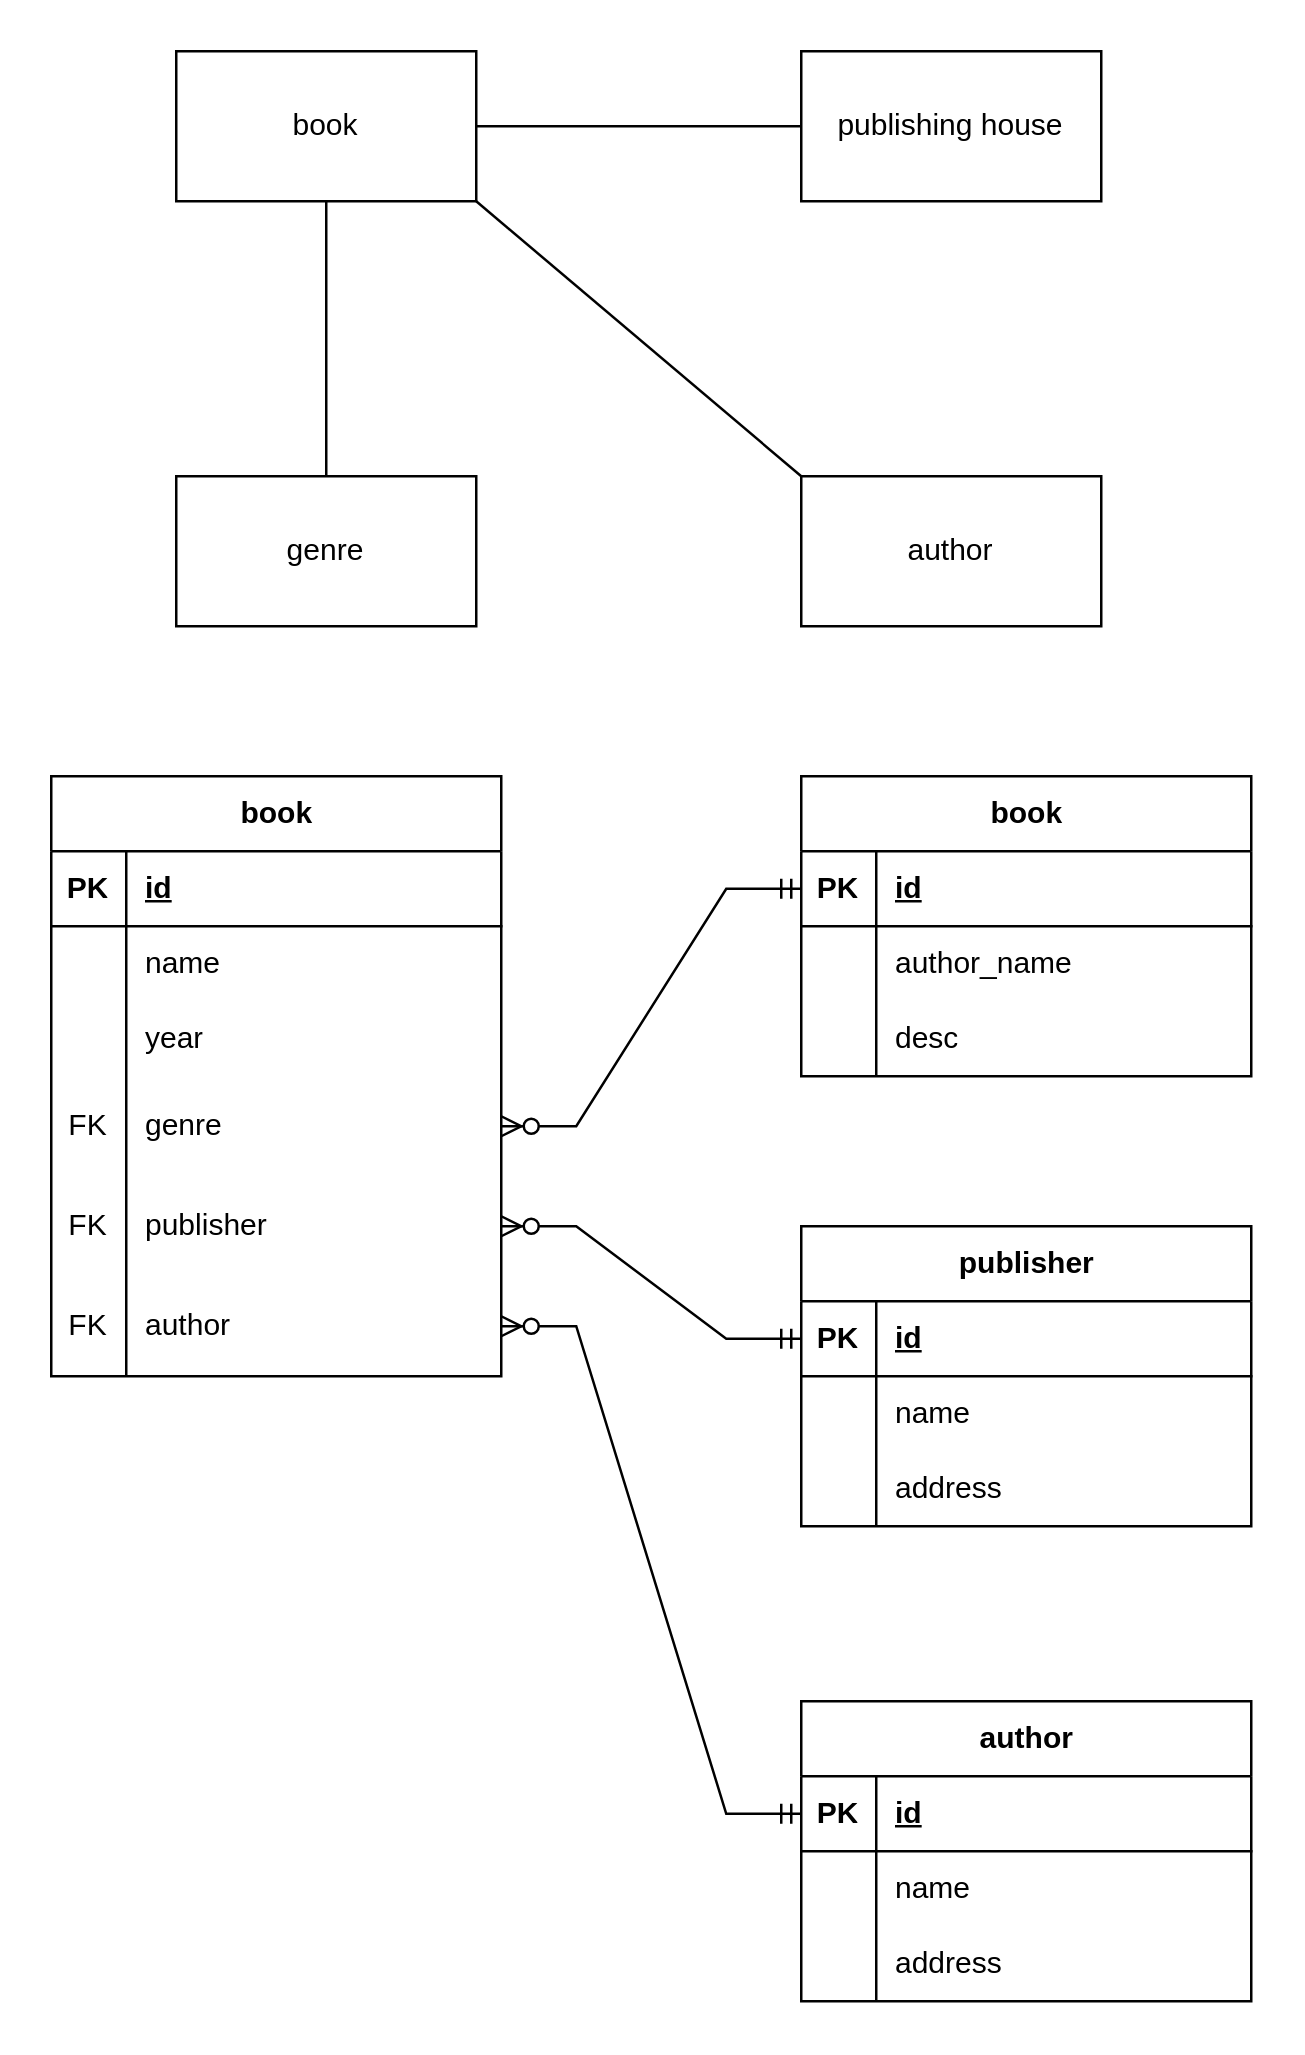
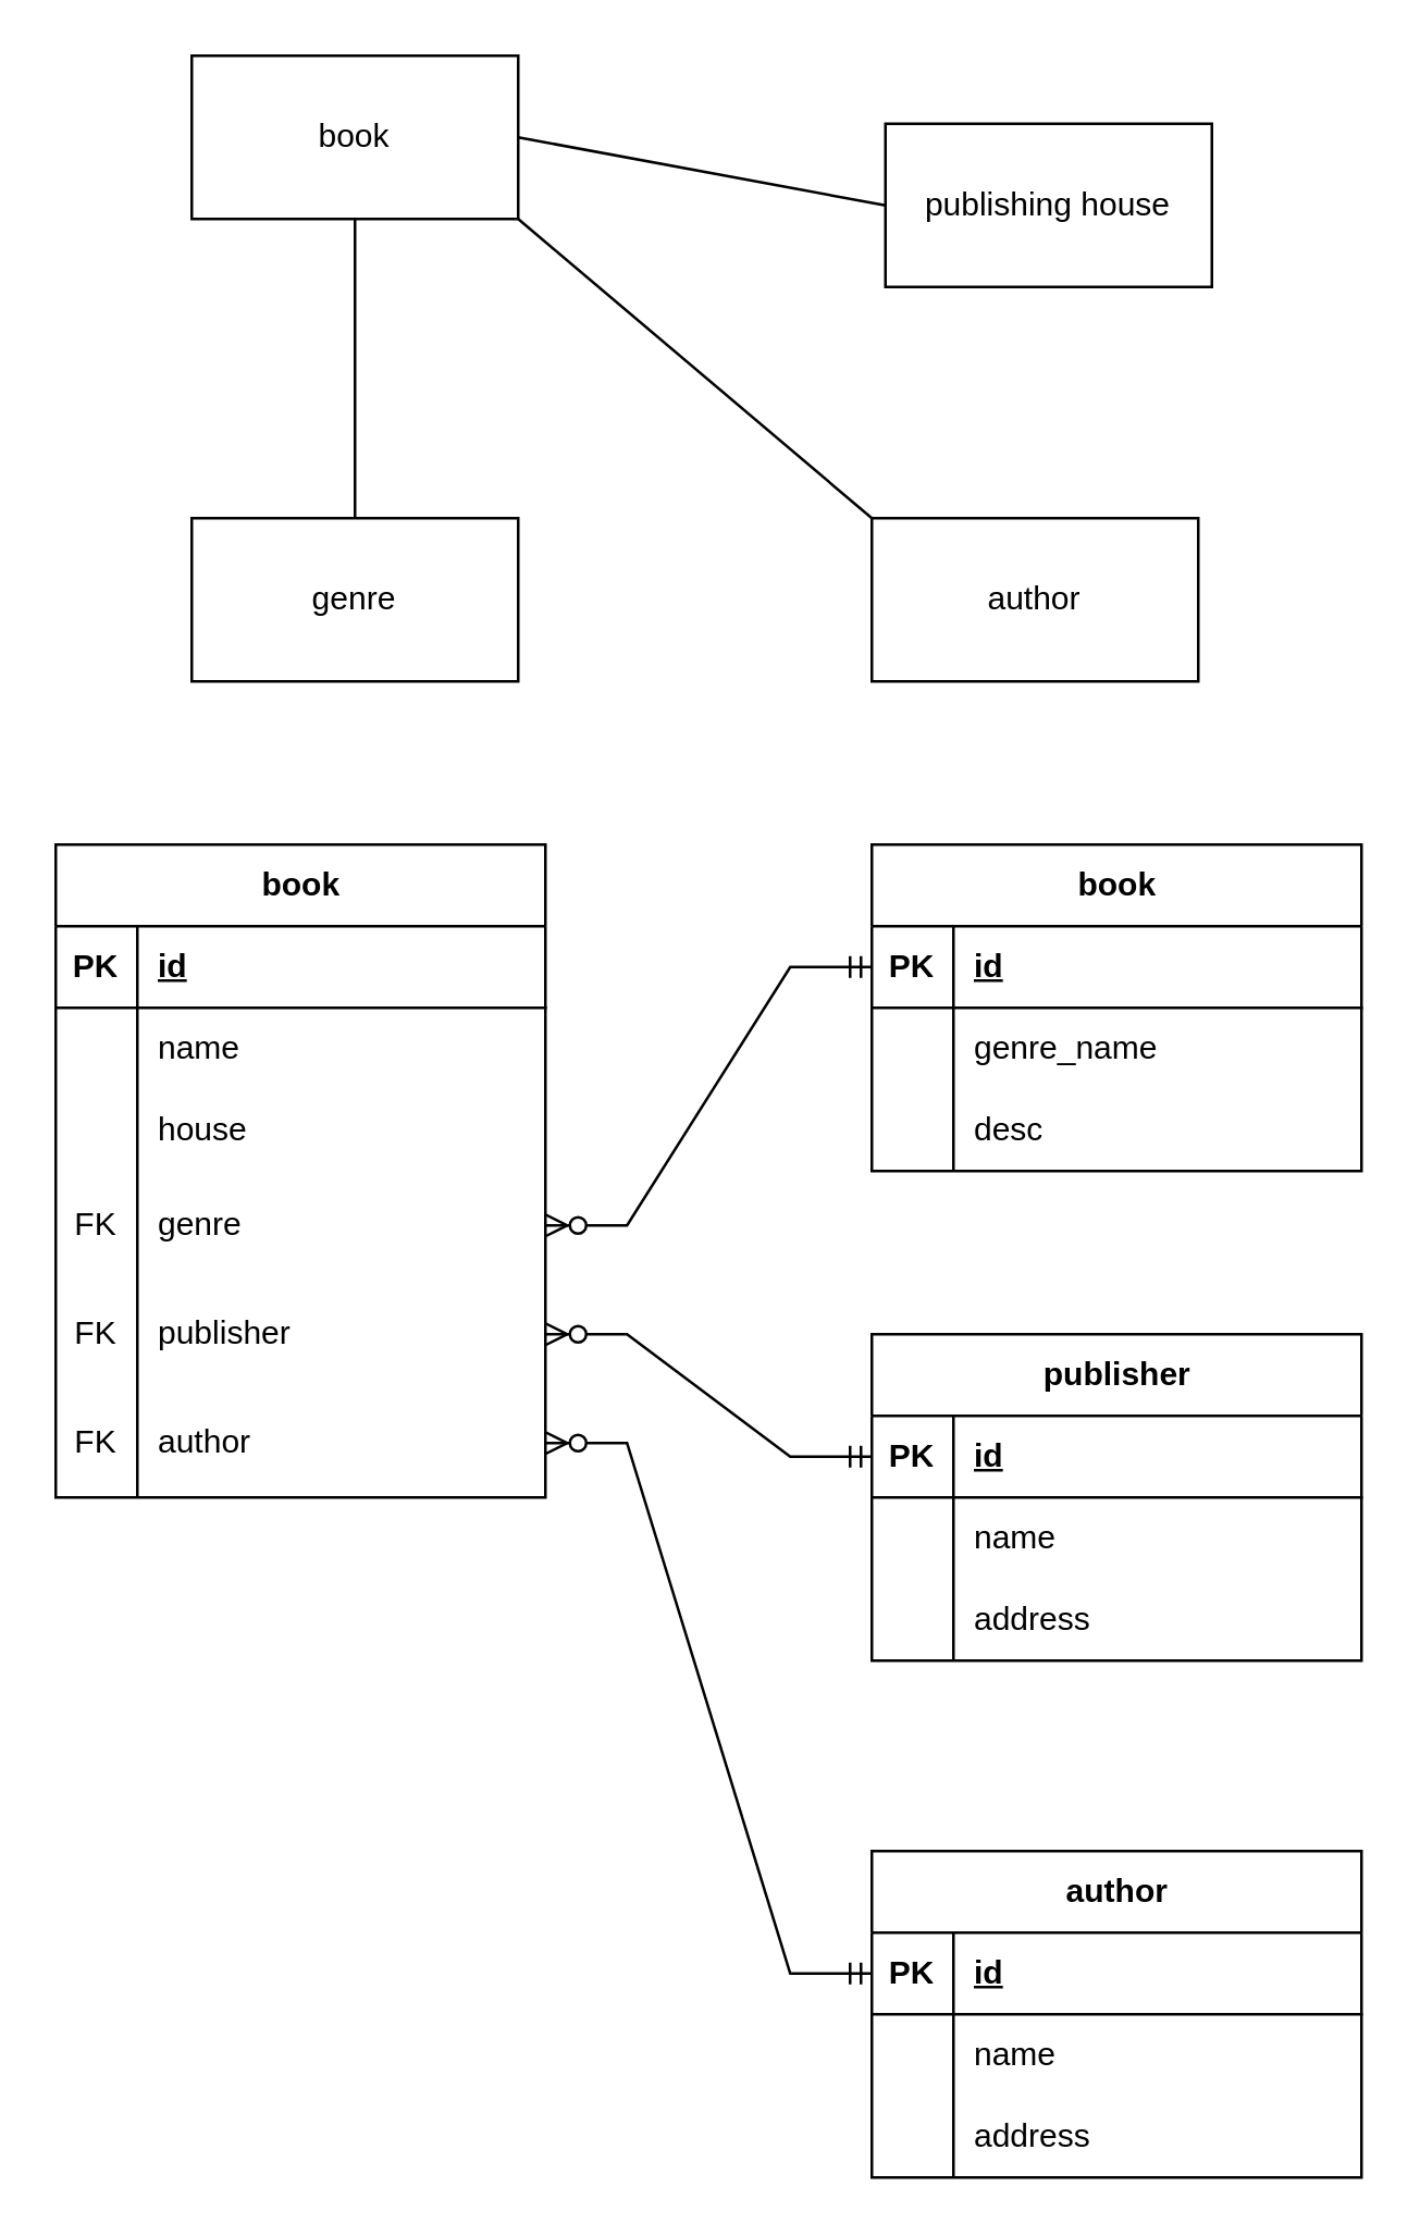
- <mxCell id="4" value="publishing house" style="rounded=0;whiteSpace=wrap;html=1;" parent="1" vertex="1"><mxGeometry x="320" y="20" width="120" height="60" as="geometry" /></mxCell>
+ <mxCell id="4" value="publishing house" style="rounded=0;whiteSpace=wrap;html=1;" parent="1" vertex="1"><mxGeometry x="325" y="45" width="120" height="60" as="geometry" /></mxCell>
- <mxCell id="34" value="author_name" style="shape=partialRectangle;connectable=0;fillColor=none;top=0;left=0;bottom=0;right=0;align=left;spacingLeft=6;overflow=hidden;whiteSpace=wrap;html=1;" parent="32" vertex="1"><mxGeometry x="30" width="150" height="30" as="geometry"><mxRectangle width="150" height="30" as="alternateBounds" /></mxGeometry></mxCell>
+ <mxCell id="34" value="genre_name" style="shape=partialRectangle;connectable=0;fillColor=none;top=0;left=0;bottom=0;right=0;align=left;spacingLeft=6;overflow=hidden;whiteSpace=wrap;html=1;" parent="32" vertex="1"><mxGeometry x="30" width="150" height="30" as="geometry"><mxRectangle width="150" height="30" as="alternateBounds" /></mxGeometry></mxCell>
- <mxCell id="18" value="year" style="shape=partialRectangle;connectable=0;fillColor=none;top=0;left=0;bottom=0;right=0;align=left;spacingLeft=6;overflow=hidden;whiteSpace=wrap;html=1;" parent="16" vertex="1"><mxGeometry x="30" width="150" height="30" as="geometry"><mxRectangle width="150" height="30" as="alternateBounds" /></mxGeometry></mxCell>
+ <mxCell id="18" value="house" style="shape=partialRectangle;connectable=0;fillColor=none;top=0;left=0;bottom=0;right=0;align=left;spacingLeft=6;overflow=hidden;whiteSpace=wrap;html=1;" parent="16" vertex="1"><mxGeometry x="30" width="150" height="30" as="geometry"><mxRectangle width="150" height="30" as="alternateBounds" /></mxGeometry></mxCell>
